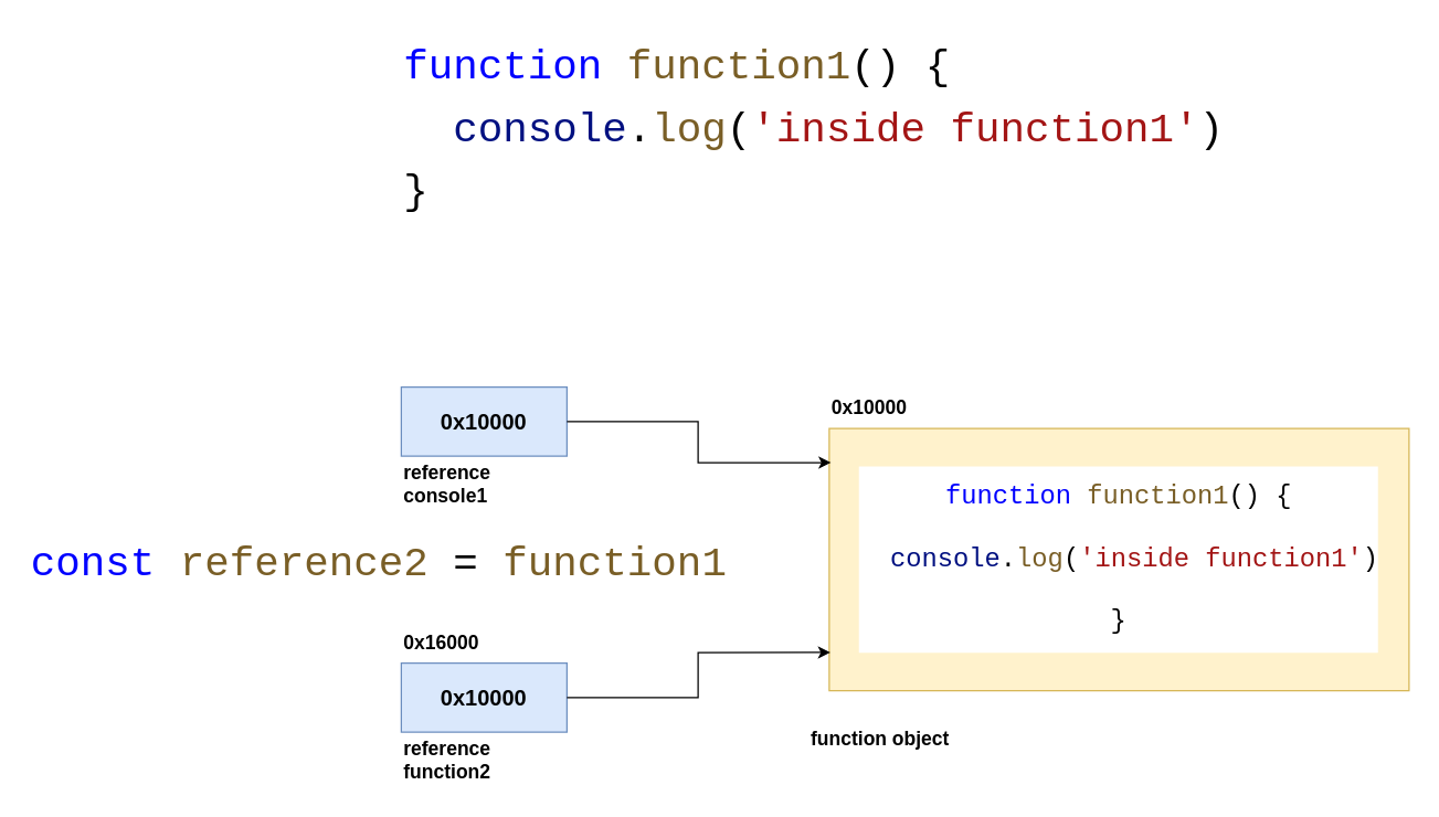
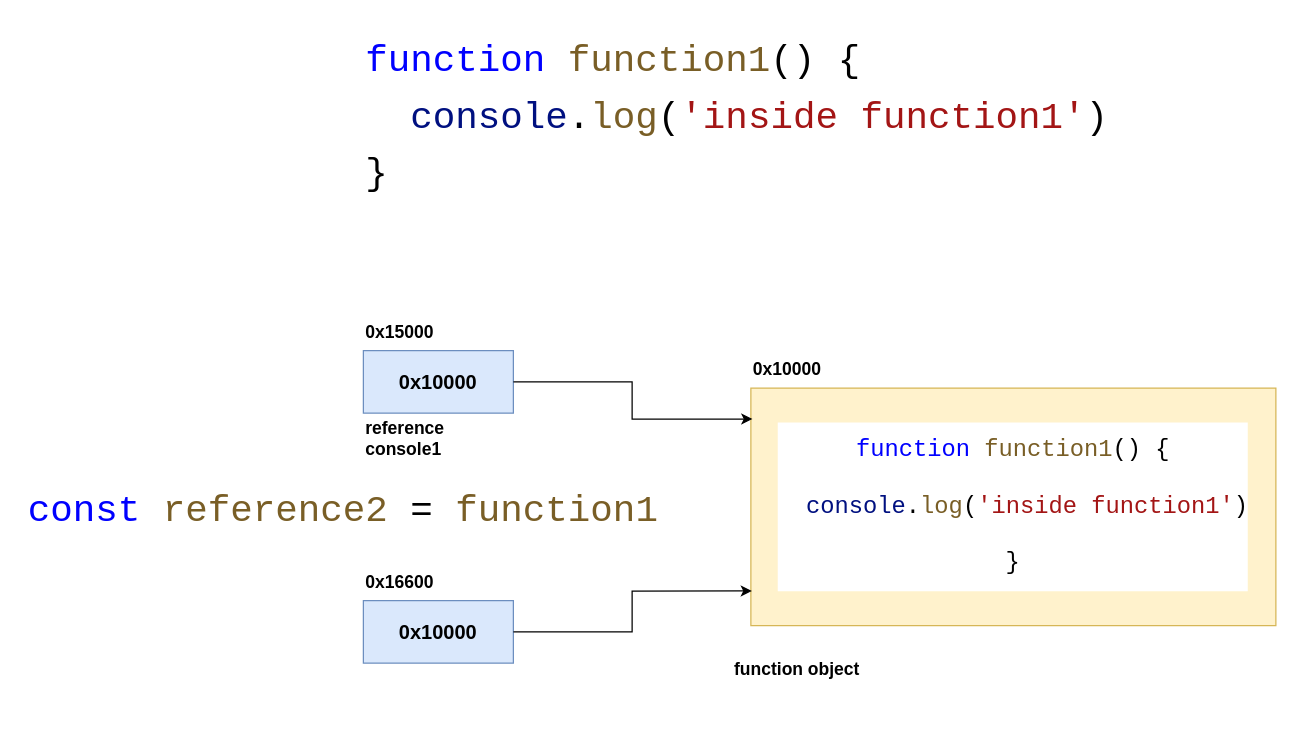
+ <mxCell id="7" value="0x15000" style="text;html=1;align=left;verticalAlign=middle;whiteSpace=wrap;rounded=0;fontStyle=1;fontSize=14;" vertex="1" parent="1"><mxGeometry x="290" y="250" width="120" height="30" as="geometry" /></mxCell>
- <mxCell id="12" value="0x16000" style="text;html=1;align=left;verticalAlign=middle;whiteSpace=wrap;rounded=0;fontStyle=1;fontSize=14;" vertex="1" parent="1"><mxGeometry x="290" y="450" width="120" height="30" as="geometry" /></mxCell>
+ <mxCell id="12" value="0x16600" style="text;html=1;align=left;verticalAlign=middle;whiteSpace=wrap;rounded=0;fontStyle=1;fontSize=14;" vertex="1" parent="1"><mxGeometry x="290" y="450" width="120" height="30" as="geometry" /></mxCell>
- <mxCell id="13" value="reference&lt;div&gt;function2&lt;/div&gt;" style="text;html=1;align=left;verticalAlign=middle;whiteSpace=wrap;rounded=0;fontStyle=1;fontSize=14;" vertex="1" parent="1"><mxGeometry x="290" y="530" width="120" height="40" as="geometry" /></mxCell>
